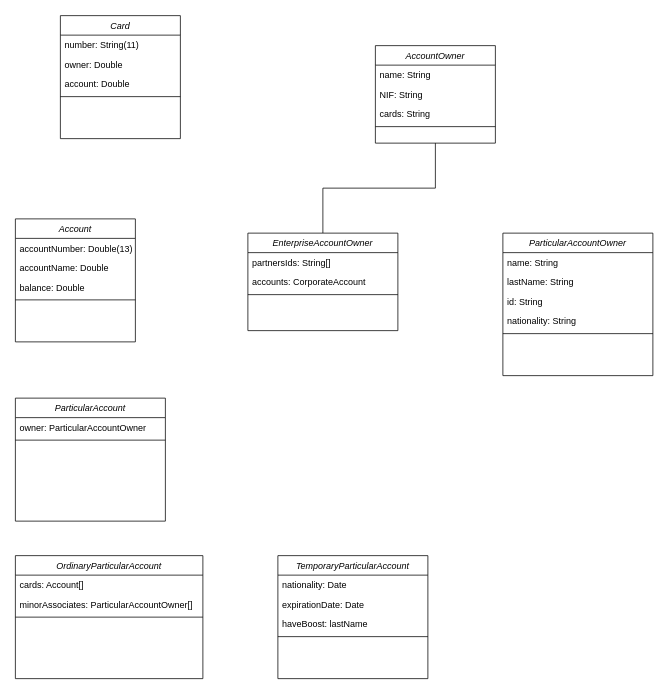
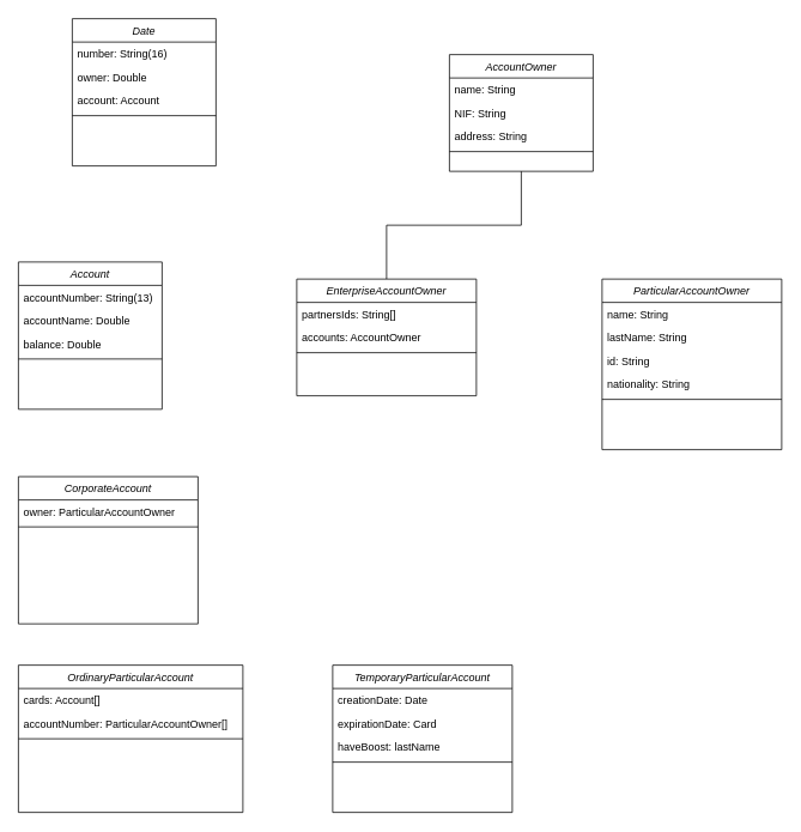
- <mxCell id="2" value="Card" style="swimlane;fontStyle=2;align=center;verticalAlign=top;childLayout=stackLayout;horizontal=1;startSize=26;horizontalStack=0;resizeParent=1;resizeLast=0;collapsible=1;marginBottom=0;rounded=0;shadow=0;strokeWidth=1;" parent="1" vertex="1"><mxGeometry x="80" y="20" width="160" height="164" as="geometry"><mxRectangle x="230" y="140" width="160" height="26" as="alternateBounds" /></mxGeometry></mxCell>
+ <mxCell id="2" value="Date" style="swimlane;fontStyle=2;align=center;verticalAlign=top;childLayout=stackLayout;horizontal=1;startSize=26;horizontalStack=0;resizeParent=1;resizeLast=0;collapsible=1;marginBottom=0;rounded=0;shadow=0;strokeWidth=1;" parent="1" vertex="1"><mxGeometry x="80" y="20" width="160" height="164" as="geometry"><mxRectangle x="230" y="140" width="160" height="26" as="alternateBounds" /></mxGeometry></mxCell>
- <mxCell id="3" value="number: String(11)" style="text;align=left;verticalAlign=top;spacingLeft=4;spacingRight=4;overflow=hidden;rotatable=0;points=[[0,0.5],[1,0.5]];portConstraint=eastwest;" parent="2" vertex="1"><mxGeometry y="26" width="160" height="26" as="geometry" /></mxCell>
+ <mxCell id="3" value="number: String(16)" style="text;align=left;verticalAlign=top;spacingLeft=4;spacingRight=4;overflow=hidden;rotatable=0;points=[[0,0.5],[1,0.5]];portConstraint=eastwest;" parent="2" vertex="1"><mxGeometry y="26" width="160" height="26" as="geometry" /></mxCell>
- <mxCell id="5" value="account: Double" style="text;align=left;verticalAlign=top;spacingLeft=4;spacingRight=4;overflow=hidden;rotatable=0;points=[[0,0.5],[1,0.5]];portConstraint=eastwest;rounded=0;shadow=0;html=0;" vertex="1" parent="2"><mxGeometry y="78" width="160" height="26" as="geometry" /></mxCell>
+ <mxCell id="5" value="account: Account" style="text;align=left;verticalAlign=top;spacingLeft=4;spacingRight=4;overflow=hidden;rotatable=0;points=[[0,0.5],[1,0.5]];portConstraint=eastwest;rounded=0;shadow=0;html=0;" vertex="1" parent="2"><mxGeometry y="78" width="160" height="26" as="geometry" /></mxCell>
- <mxCell id="10" value="cards: String" style="text;align=left;verticalAlign=top;spacingLeft=4;spacingRight=4;overflow=hidden;rotatable=0;points=[[0,0.5],[1,0.5]];portConstraint=eastwest;rounded=0;shadow=0;html=0;" vertex="1" parent="7"><mxGeometry y="78" width="160" height="26" as="geometry" /></mxCell>
+ <mxCell id="10" value="address: String" style="text;align=left;verticalAlign=top;spacingLeft=4;spacingRight=4;overflow=hidden;rotatable=0;points=[[0,0.5],[1,0.5]];portConstraint=eastwest;rounded=0;shadow=0;html=0;" vertex="1" parent="7"><mxGeometry y="78" width="160" height="26" as="geometry" /></mxCell>
- <mxCell id="24" value="accountNumber: Double(13)" style="text;align=left;verticalAlign=top;spacingLeft=4;spacingRight=4;overflow=hidden;rotatable=0;points=[[0,0.5],[1,0.5]];portConstraint=eastwest;" vertex="1" parent="23"><mxGeometry y="26" width="160" height="26" as="geometry" /></mxCell>
+ <mxCell id="24" value="accountNumber: String(13)" style="text;align=left;verticalAlign=top;spacingLeft=4;spacingRight=4;overflow=hidden;rotatable=0;points=[[0,0.5],[1,0.5]];portConstraint=eastwest;" vertex="1" parent="23"><mxGeometry y="26" width="160" height="26" as="geometry" /></mxCell>
- <mxCell id="15" value="accounts: CorporateAccount" style="text;align=left;verticalAlign=top;spacingLeft=4;spacingRight=4;overflow=hidden;rotatable=0;points=[[0,0.5],[1,0.5]];portConstraint=eastwest;rounded=0;shadow=0;html=0;" vertex="1" parent="13"><mxGeometry y="52" width="200" height="26" as="geometry" /></mxCell>
+ <mxCell id="15" value="accounts: AccountOwner" style="text;align=left;verticalAlign=top;spacingLeft=4;spacingRight=4;overflow=hidden;rotatable=0;points=[[0,0.5],[1,0.5]];portConstraint=eastwest;rounded=0;shadow=0;html=0;" vertex="1" parent="13"><mxGeometry y="52" width="200" height="26" as="geometry" /></mxCell>
- <mxCell id="28" value="ParticularAccount" style="swimlane;fontStyle=2;align=center;verticalAlign=top;childLayout=stackLayout;horizontal=1;startSize=26;horizontalStack=0;resizeParent=1;resizeLast=0;collapsible=1;marginBottom=0;rounded=0;shadow=0;strokeWidth=1;" vertex="1" parent="1"><mxGeometry x="20" y="530" width="200" height="164" as="geometry"><mxRectangle x="230" y="140" width="160" height="26" as="alternateBounds" /></mxGeometry></mxCell>
+ <mxCell id="28" value="CorporateAccount" style="swimlane;fontStyle=2;align=center;verticalAlign=top;childLayout=stackLayout;horizontal=1;startSize=26;horizontalStack=0;resizeParent=1;resizeLast=0;collapsible=1;marginBottom=0;rounded=0;shadow=0;strokeWidth=1;" vertex="1" parent="1"><mxGeometry x="20" y="530" width="200" height="164" as="geometry"><mxRectangle x="230" y="140" width="160" height="26" as="alternateBounds" /></mxGeometry></mxCell>
- <mxCell id="36" value="nationality: Date" style="text;align=left;verticalAlign=top;spacingLeft=4;spacingRight=4;overflow=hidden;rotatable=0;points=[[0,0.5],[1,0.5]];portConstraint=eastwest;" vertex="1" parent="35"><mxGeometry y="26" width="200" height="26" as="geometry" /></mxCell>
+ <mxCell id="36" value="creationDate: Date" style="text;align=left;verticalAlign=top;spacingLeft=4;spacingRight=4;overflow=hidden;rotatable=0;points=[[0,0.5],[1,0.5]];portConstraint=eastwest;" vertex="1" parent="35"><mxGeometry y="26" width="200" height="26" as="geometry" /></mxCell>
- <mxCell id="33" value="minorAssociates: ParticularAccountOwner[]" style="text;align=left;verticalAlign=top;spacingLeft=4;spacingRight=4;overflow=hidden;rotatable=0;points=[[0,0.5],[1,0.5]];portConstraint=eastwest;" vertex="1" parent="31"><mxGeometry y="52" width="250" height="26" as="geometry" /></mxCell>
+ <mxCell id="33" value="accountNumber: ParticularAccountOwner[]" style="text;align=left;verticalAlign=top;spacingLeft=4;spacingRight=4;overflow=hidden;rotatable=0;points=[[0,0.5],[1,0.5]];portConstraint=eastwest;" vertex="1" parent="31"><mxGeometry y="52" width="250" height="26" as="geometry" /></mxCell>
- <mxCell id="37" value="expirationDate: Date" style="text;align=left;verticalAlign=top;spacingLeft=4;spacingRight=4;overflow=hidden;rotatable=0;points=[[0,0.5],[1,0.5]];portConstraint=eastwest;" vertex="1" parent="35"><mxGeometry y="52" width="200" height="26" as="geometry" /></mxCell>
+ <mxCell id="37" value="expirationDate: Card" style="text;align=left;verticalAlign=top;spacingLeft=4;spacingRight=4;overflow=hidden;rotatable=0;points=[[0,0.5],[1,0.5]];portConstraint=eastwest;" vertex="1" parent="35"><mxGeometry y="52" width="200" height="26" as="geometry" /></mxCell>
